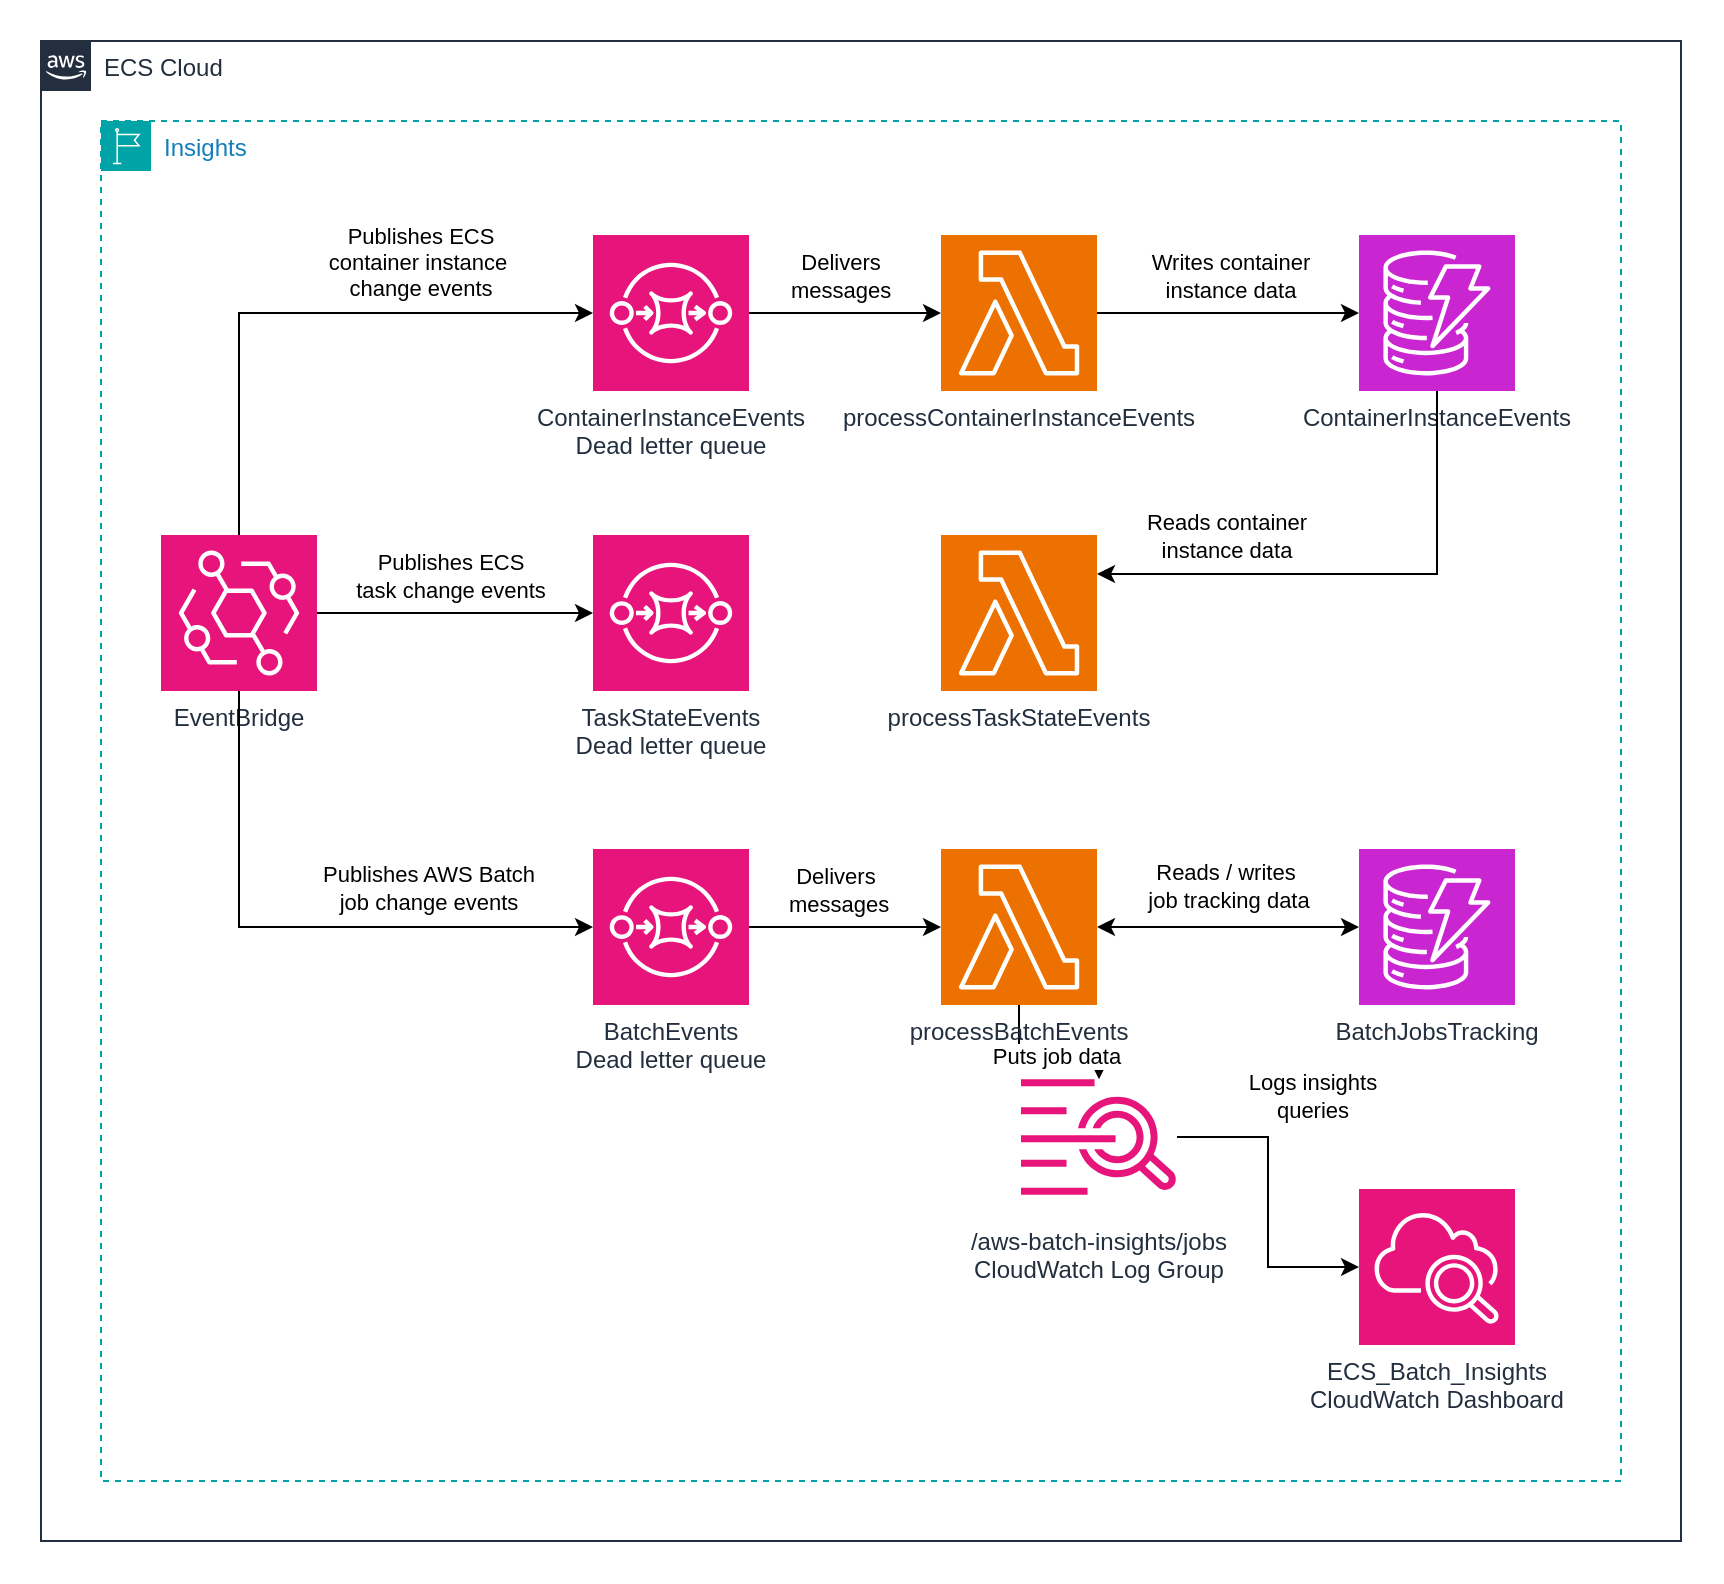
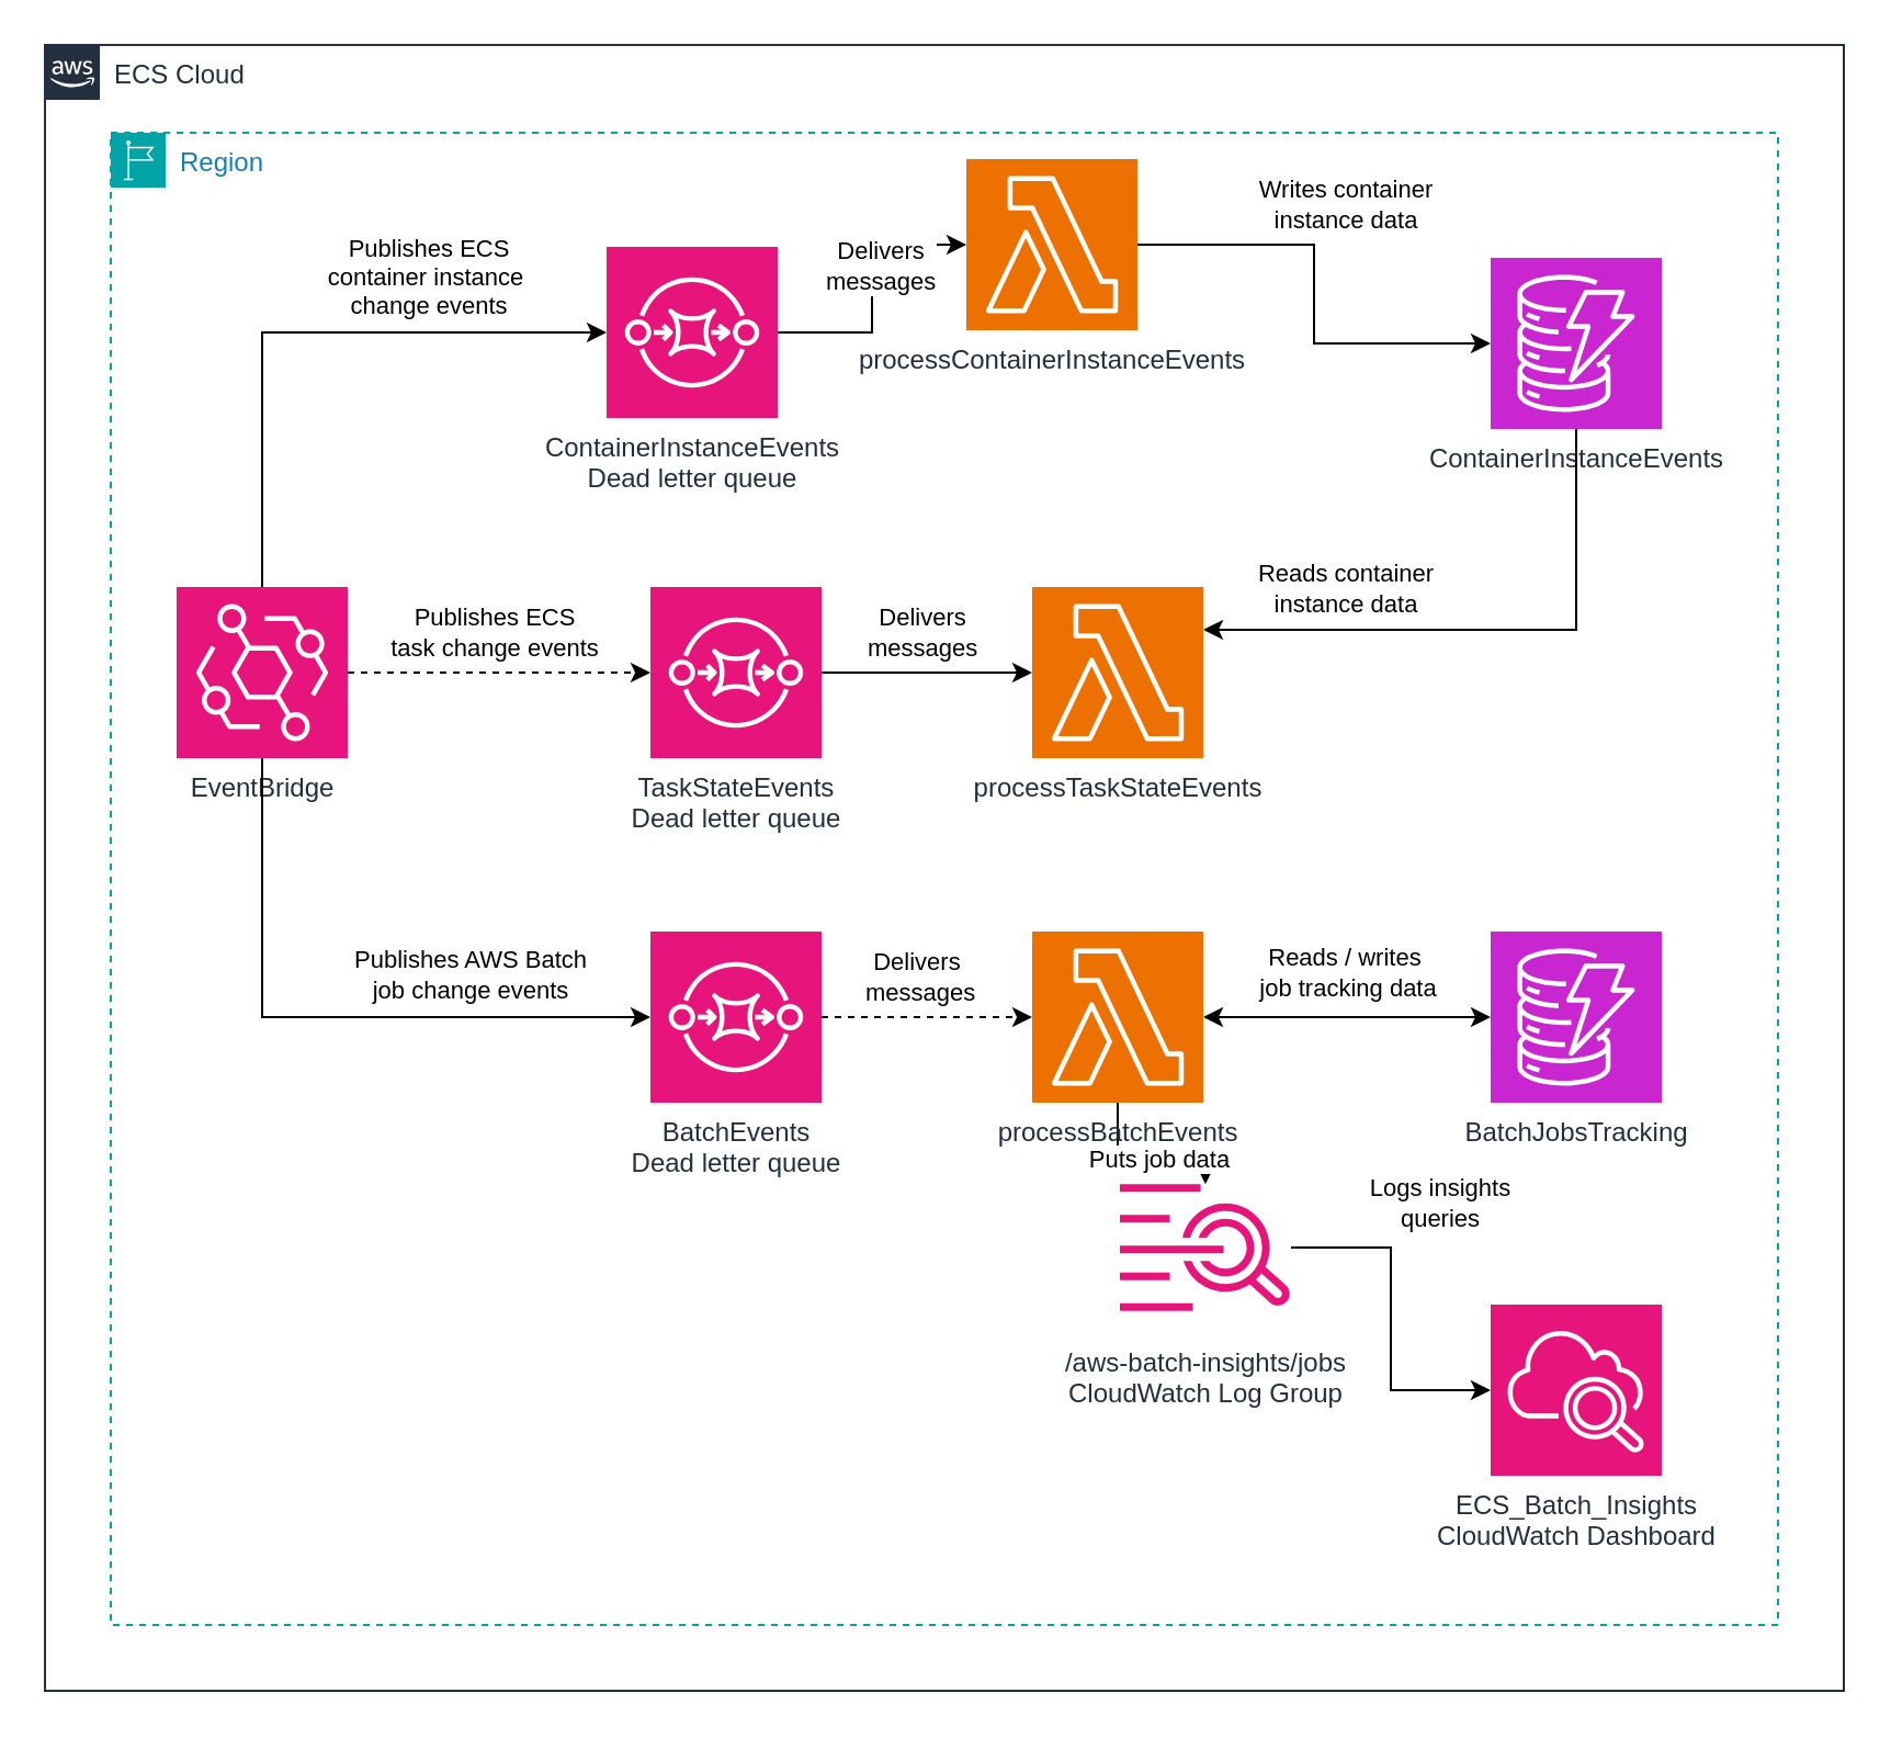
- <mxCell id="3" value="Insights" style="points=[[0,0],[0.25,0],[0.5,0],[0.75,0],[1,0],[1,0.25],[1,0.5],[1,0.75],[1,1],[0.75,1],[0.5,1],[0.25,1],[0,1],[0,0.75],[0,0.5],[0,0.25]];outlineConnect=0;gradientColor=none;html=1;whiteSpace=wrap;fontSize=12;fontStyle=0;container=1;pointerEvents=0;collapsible=0;recursiveResize=0;shape=mxgraph.aws4.group;grIcon=mxgraph.aws4.group_region;strokeColor=#00A4A6;fillColor=none;verticalAlign=top;align=left;spacingLeft=30;fontColor=#147EBA;dashed=1;" parent="2" vertex="1"><mxGeometry x="30" y="40" width="760" height="680" as="geometry" /></mxCell>
+ <mxCell id="3" value="Region" style="points=[[0,0],[0.25,0],[0.5,0],[0.75,0],[1,0],[1,0.25],[1,0.5],[1,0.75],[1,1],[0.75,1],[0.5,1],[0.25,1],[0,1],[0,0.75],[0,0.5],[0,0.25]];outlineConnect=0;gradientColor=none;html=1;whiteSpace=wrap;fontSize=12;fontStyle=0;container=1;pointerEvents=0;collapsible=0;recursiveResize=0;shape=mxgraph.aws4.group;grIcon=mxgraph.aws4.group_region;strokeColor=#00A4A6;fillColor=none;verticalAlign=top;align=left;spacingLeft=30;fontColor=#147EBA;dashed=1;" parent="2" vertex="1"><mxGeometry x="30" y="40" width="760" height="680" as="geometry" /></mxCell>
- <mxCell id="28" value="ContainerInstanceEvents&lt;div&gt;Dead letter queue&lt;/div&gt;" style="sketch=0;points=[[0,0,0],[0.25,0,0],[0.5,0,0],[0.75,0,0],[1,0,0],[0,1,0],[0.25,1,0],[0.5,1,0],[0.75,1,0],[1,1,0],[0,0.25,0],[0,0.5,0],[0,0.75,0],[1,0.25,0],[1,0.5,0],[1,0.75,0]];outlineConnect=0;fontColor=#232F3E;fillColor=#E7157B;strokeColor=#ffffff;dashed=0;verticalLabelPosition=bottom;verticalAlign=top;align=center;html=1;fontSize=12;fontStyle=0;aspect=fixed;shape=mxgraph.aws4.resourceIcon;resIcon=mxgraph.aws4.sqs;" vertex="1" parent="3"><mxGeometry x="246" y="57" width="78" height="78" as="geometry" /></mxCell>
+ <mxCell id="28" value="ContainerInstanceEvents&lt;div&gt;Dead letter queue&lt;/div&gt;" style="sketch=0;points=[[0,0,0],[0.25,0,0],[0.5,0,0],[0.75,0,0],[1,0,0],[0,1,0],[0.25,1,0],[0.5,1,0],[0.75,1,0],[1,1,0],[0,0.25,0],[0,0.5,0],[0,0.75,0],[1,0.25,0],[1,0.5,0],[1,0.75,0]];outlineConnect=0;fontColor=#232F3E;fillColor=#E7157B;strokeColor=#ffffff;dashed=0;verticalLabelPosition=bottom;verticalAlign=top;align=center;html=1;fontSize=12;fontStyle=0;aspect=fixed;shape=mxgraph.aws4.resourceIcon;resIcon=mxgraph.aws4.sqs;" vertex="1" parent="3"><mxGeometry x="226" y="52" width="78" height="78" as="geometry" /></mxCell>
- <mxCell id="29" value="processContainerInstanceEvents" style="sketch=0;points=[[0,0,0],[0.25,0,0],[0.5,0,0],[0.75,0,0],[1,0,0],[0,1,0],[0.25,1,0],[0.5,1,0],[0.75,1,0],[1,1,0],[0,0.25,0],[0,0.5,0],[0,0.75,0],[1,0.25,0],[1,0.5,0],[1,0.75,0]];outlineConnect=0;fontColor=#232F3E;fillColor=#ED7100;strokeColor=#ffffff;dashed=0;verticalLabelPosition=bottom;verticalAlign=top;align=center;html=1;fontSize=12;fontStyle=0;aspect=fixed;shape=mxgraph.aws4.resourceIcon;resIcon=mxgraph.aws4.lambda;" vertex="1" parent="3"><mxGeometry x="420" y="57" width="78" height="78" as="geometry" /></mxCell>
+ <mxCell id="29" value="processContainerInstanceEvents" style="sketch=0;points=[[0,0,0],[0.25,0,0],[0.5,0,0],[0.75,0,0],[1,0,0],[0,1,0],[0.25,1,0],[0.5,1,0],[0.75,1,0],[1,1,0],[0,0.25,0],[0,0.5,0],[0,0.75,0],[1,0.25,0],[1,0.5,0],[1,0.75,0]];outlineConnect=0;fontColor=#232F3E;fillColor=#ED7100;strokeColor=#ffffff;dashed=0;verticalLabelPosition=bottom;verticalAlign=top;align=center;html=1;fontSize=12;fontStyle=0;aspect=fixed;shape=mxgraph.aws4.resourceIcon;resIcon=mxgraph.aws4.lambda;" vertex="1" parent="3"><mxGeometry x="390" y="12" width="78" height="78" as="geometry" /></mxCell>
- <mxCell id="24" style="edgeStyle=orthogonalEdgeStyle;rounded=0;orthogonalLoop=1;jettySize=auto;html=1;exitX=1;exitY=0.5;exitDx=0;exitDy=0;exitPerimeter=0;entryX=0;entryY=0.5;entryDx=0;entryDy=0;entryPerimeter=0;" edge="1" parent="3" source="4" target="23"><mxGeometry relative="1" as="geometry"><Array as="points"><mxPoint x="123.5" y="246" /><mxPoint x="123.5" y="246" /></Array></mxGeometry></mxCell>
+ <mxCell id="24" style="edgeStyle=orthogonalEdgeStyle;rounded=0;orthogonalLoop=1;jettySize=auto;html=1;exitX=1;exitY=0.5;exitDx=0;exitDy=0;exitPerimeter=0;entryX=0;entryY=0.5;entryDx=0;entryDy=0;entryPerimeter=0;dashed=1;" edge="1" parent="3" source="4" target="23"><mxGeometry relative="1" as="geometry"><Array as="points"><mxPoint x="123.5" y="246" /><mxPoint x="123.5" y="246" /></Array></mxGeometry></mxCell>
+ <mxCell id="21" style="edgeStyle=orthogonalEdgeStyle;rounded=0;orthogonalLoop=1;jettySize=auto;html=1;exitX=1;exitY=0.5;exitDx=0;exitDy=0;exitPerimeter=0;" edge="1" parent="3" source="23" target="20"><mxGeometry relative="1" as="geometry" /></mxCell>
+ <mxCell id="22" value="Delivers&lt;div&gt;messages&lt;/div&gt;" style="edgeLabel;html=1;align=center;verticalAlign=middle;resizable=0;points=[];" vertex="1" connectable="0" parent="21"><mxGeometry x="-0.258" relative="1" as="geometry"><mxPoint x="9" y="-19" as="offset" /></mxGeometry></mxCell>
- <mxCell id="11" style="edgeStyle=orthogonalEdgeStyle;rounded=0;orthogonalLoop=1;jettySize=auto;html=1;exitX=1;exitY=0.5;exitDx=0;exitDy=0;exitPerimeter=0;entryX=0;entryY=0.5;entryDx=0;entryDy=0;entryPerimeter=0;" parent="3" source="5" target="8" edge="1"><mxGeometry relative="1" as="geometry" /></mxCell>
+ <mxCell id="11" style="edgeStyle=orthogonalEdgeStyle;rounded=0;orthogonalLoop=1;jettySize=auto;html=1;exitX=1;exitY=0.5;exitDx=0;exitDy=0;exitPerimeter=0;entryX=0;entryY=0.5;entryDx=0;entryDy=0;entryPerimeter=0;dashed=1;" parent="3" source="5" target="8" edge="1"><mxGeometry relative="1" as="geometry" /></mxCell>
